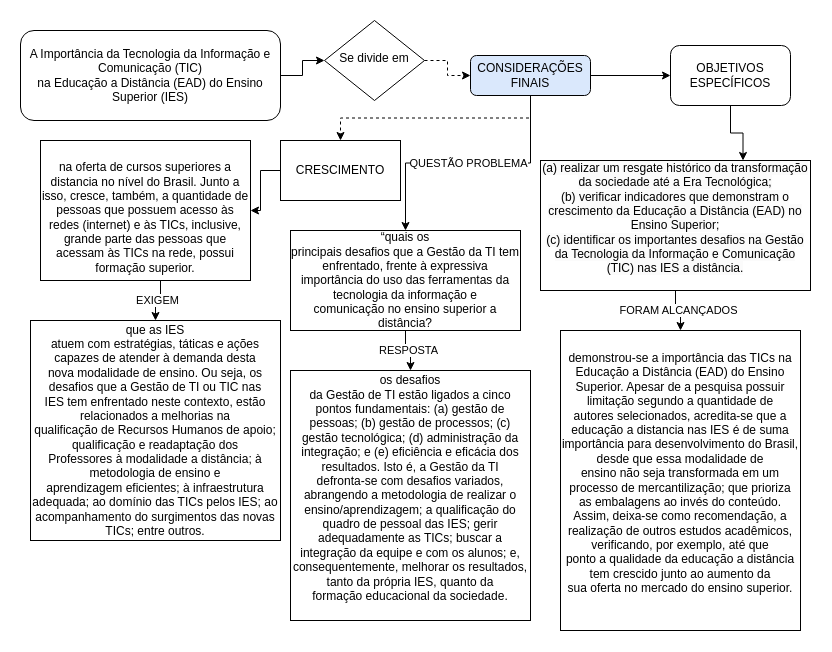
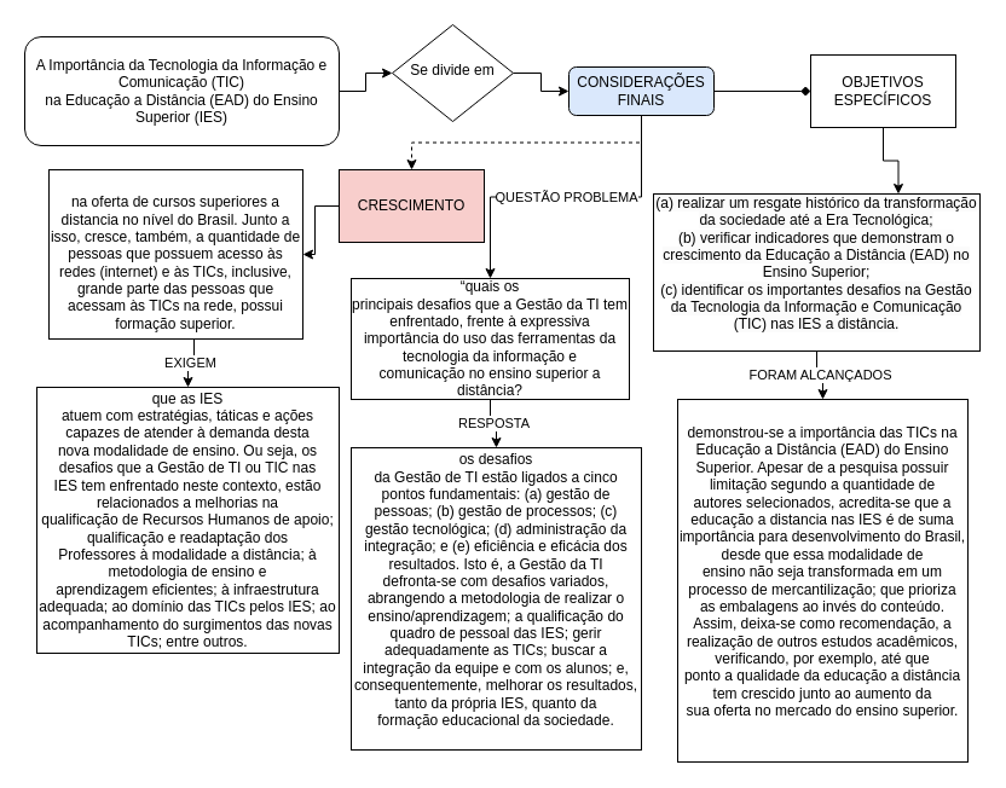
- <mxCell id="4" style="edgeStyle=orthogonalEdgeStyle;rounded=0;orthogonalLoop=1;jettySize=auto;html=1;dashed=1;" edge="1" parent="1" source="5" target="9"><mxGeometry relative="1" as="geometry" /></mxCell>
+ <mxCell id="4" style="edgeStyle=orthogonalEdgeStyle;rounded=0;orthogonalLoop=1;jettySize=auto;html=1;" edge="1" parent="1" source="5" target="9"><mxGeometry relative="1" as="geometry" /></mxCell>
- <mxCell id="6" value="" style="edgeStyle=orthogonalEdgeStyle;rounded=0;orthogonalLoop=1;jettySize=auto;html=1;" edge="1" parent="1" source="9" target="11"><mxGeometry relative="1" as="geometry" /></mxCell>
+ <mxCell id="6" value="" style="edgeStyle=orthogonalEdgeStyle;rounded=0;orthogonalLoop=1;jettySize=auto;html=1;endArrow=diamond;" edge="1" parent="1" source="9" target="11"><mxGeometry relative="1" as="geometry" /></mxCell>
- <mxCell id="11" value="OBJETIVOS ESPECÍFICOS" style="whiteSpace=wrap;html=1;rounded=1;glass=0;strokeWidth=1;shadow=0;" vertex="1" parent="1"><mxGeometry x="670" y="45" width="120" height="60" as="geometry" /></mxCell>
+ <mxCell id="11" value="OBJETIVOS ESPECÍFICOS" style="whiteSpace=wrap;html=1;glass=0;strokeWidth=1;shadow=0;rounded=0;" vertex="1" parent="1"><mxGeometry x="670" y="45" width="120" height="60" as="geometry" /></mxCell>
- <mxCell id="15" value="CRESCIMENTO" style="rounded=0;whiteSpace=wrap;html=1;" vertex="1" parent="1"><mxGeometry x="280" y="140" width="120" height="60" as="geometry" /></mxCell>
+ <mxCell id="15" value="CRESCIMENTO" style="rounded=0;whiteSpace=wrap;html=1;fillColor=#f8cecc;" vertex="1" parent="1"><mxGeometry x="280" y="140" width="120" height="60" as="geometry" /></mxCell>
